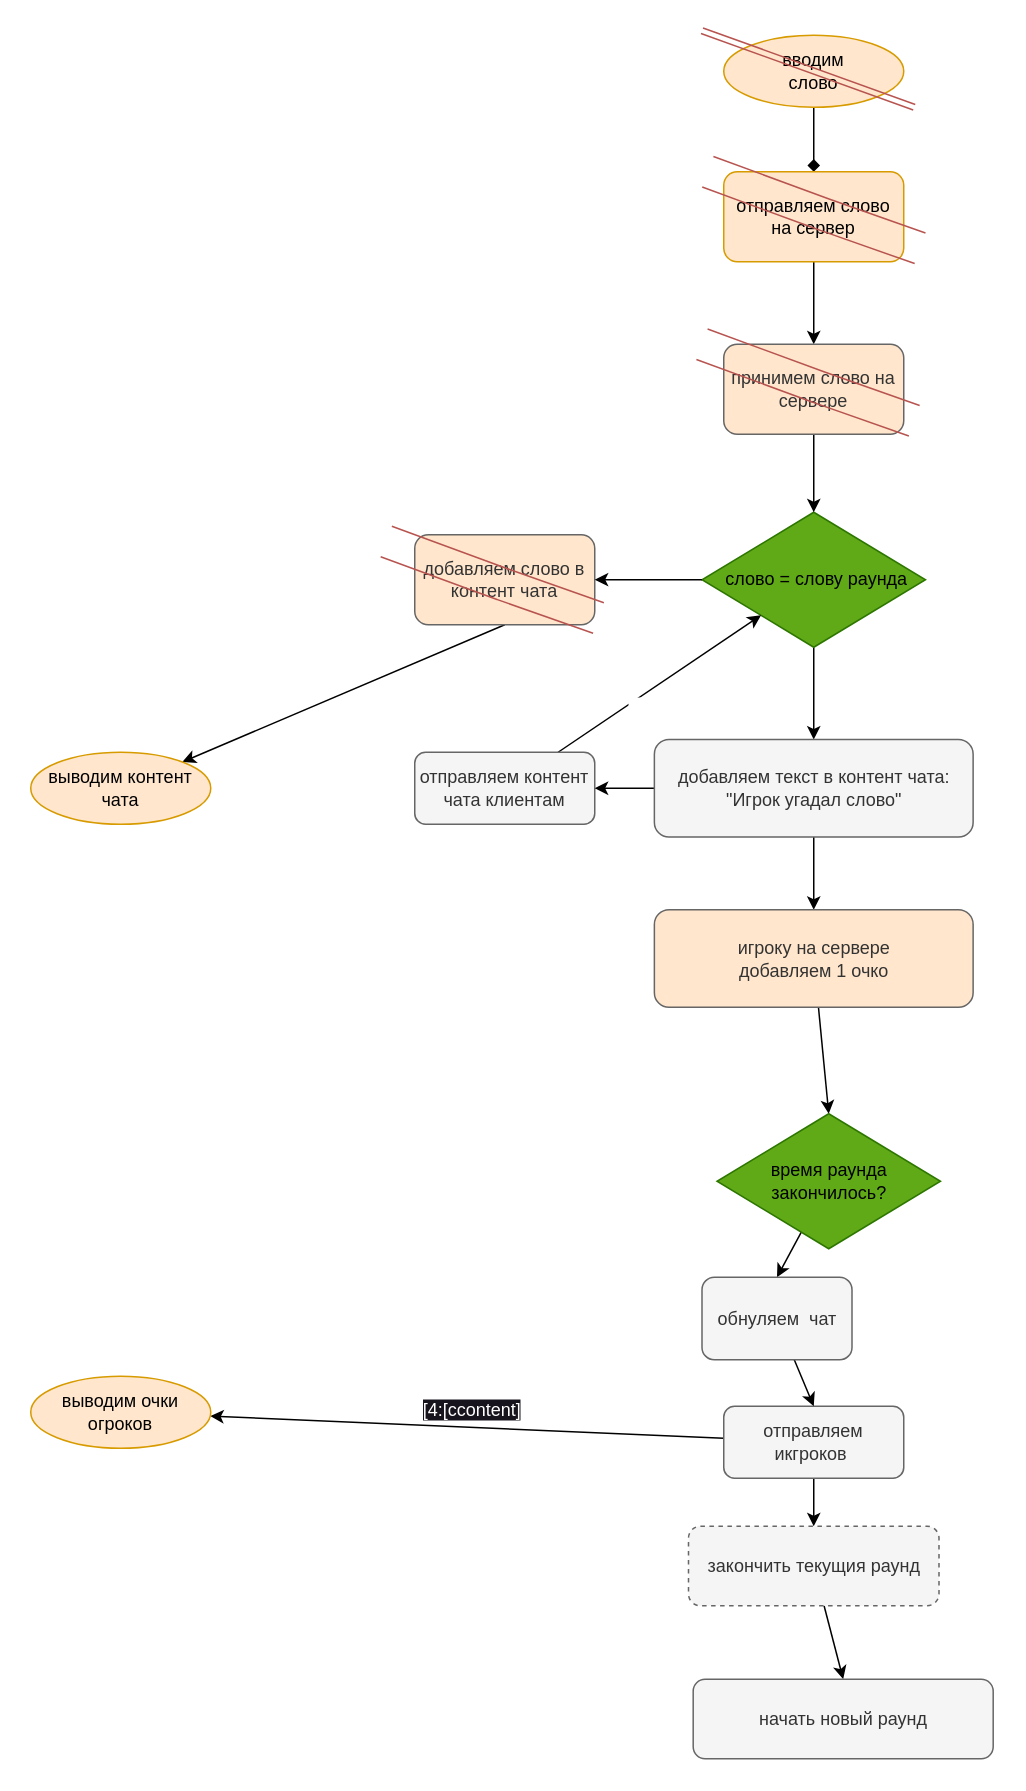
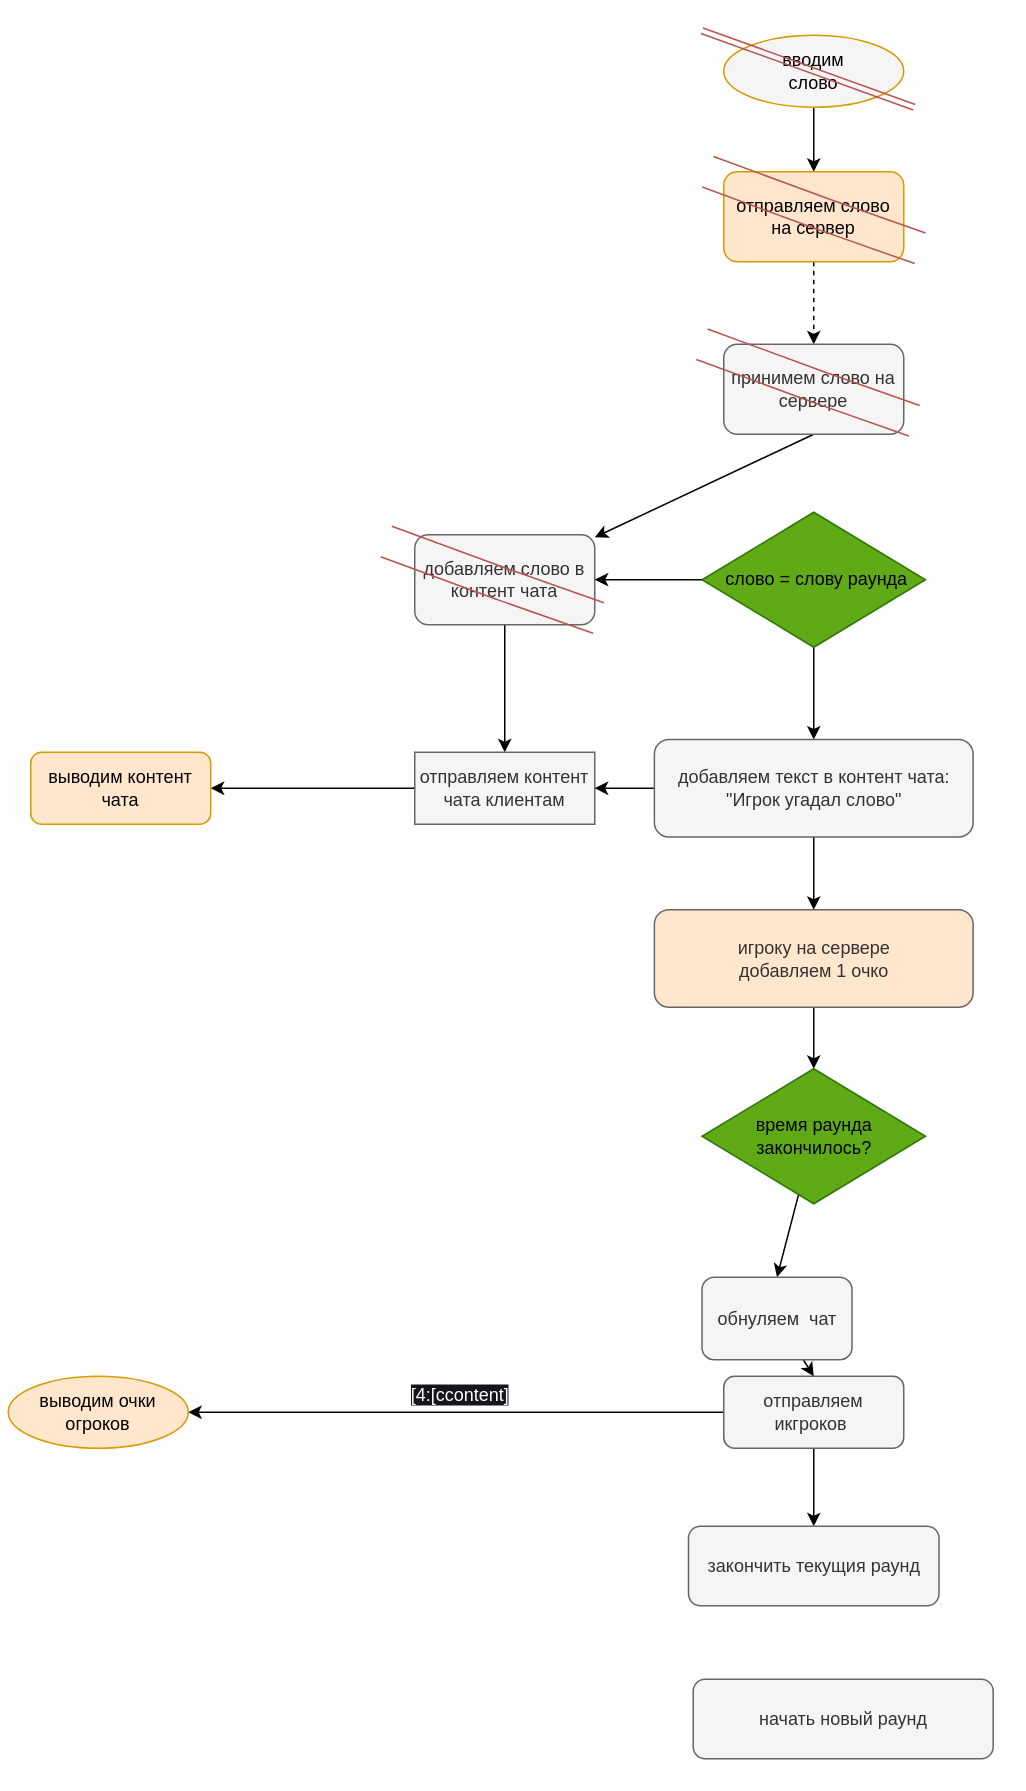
- <mxCell id="3" value="вводим&lt;br&gt;слово" style="ellipse;whiteSpace=wrap;html=1;fillColor=#ffe6cc;strokeColor=#d79b00;fontColor=#000000;" vertex="1" parent="1"><mxGeometry x="482" y="23" width="120" height="48" as="geometry" /></mxCell>
+ <mxCell id="3" value="вводим&lt;br&gt;слово" style="ellipse;whiteSpace=wrap;html=1;fillColor=#f5f5f5;strokeColor=#d79b00;fontColor=#000000;" vertex="1" parent="1"><mxGeometry x="482" y="23" width="120" height="48" as="geometry" /></mxCell>
- <mxCell id="2" style="edgeStyle=none;html=1;fontColor=#000000;endArrow=diamond;" edge="1" parent="1" source="3" target="8"><mxGeometry relative="1" as="geometry" /></mxCell>
+ <mxCell id="2" style="edgeStyle=none;html=1;fontColor=#000000;" edge="1" parent="1" source="3" target="8"><mxGeometry relative="1" as="geometry" /></mxCell>
- <mxCell id="6" style="edgeStyle=none;html=1;entryX=0.5;entryY=0;entryDx=0;entryDy=0;fontFamily=Helvetica;fontSize=12;fontColor=#000000;" edge="1" parent="1" source="8" target="11"><mxGeometry relative="1" as="geometry" /></mxCell>
+ <mxCell id="6" style="edgeStyle=none;html=1;entryX=0.5;entryY=0;entryDx=0;entryDy=0;fontFamily=Helvetica;fontSize=12;fontColor=#000000;dashed=1;" edge="1" parent="1" source="8" target="11"><mxGeometry relative="1" as="geometry" /></mxCell>
- <mxCell id="11" value="принимем слово на сервере" style="rounded=1;whiteSpace=wrap;html=1;fillColor=#ffe6cc;strokeColor=#666666;fontColor=#333333;" vertex="1" parent="1"><mxGeometry x="482" y="229" width="120" height="60" as="geometry" /></mxCell>
+ <mxCell id="11" value="принимем слово на сервере" style="rounded=1;whiteSpace=wrap;html=1;fillColor=#f5f5f5;strokeColor=#666666;fontColor=#333333;" vertex="1" parent="1"><mxGeometry x="482" y="229" width="120" height="60" as="geometry" /></mxCell>
- <mxCell id="10" style="edgeStyle=none;html=1;exitX=0.5;exitY=1;exitDx=0;exitDy=0;fontFamily=Helvetica;fontSize=12;fontColor=#FFFFFF;" edge="1" parent="1" source="11" target="5"><mxGeometry relative="1" as="geometry" /></mxCell>
+ <mxCell id="10" style="edgeStyle=none;html=1;exitX=0.5;exitY=1;exitDx=0;exitDy=0;fontFamily=Helvetica;fontSize=12;fontColor=#FFFFFF;" edge="1" parent="1" source="11" target="13"><mxGeometry relative="1" as="geometry" /></mxCell>
- <mxCell id="13" value="добавляем слово в контент чата" style="rounded=1;whiteSpace=wrap;html=1;fillColor=#ffe6cc;strokeColor=#666666;fontColor=#333333;" vertex="1" parent="1"><mxGeometry x="276" y="356" width="120" height="60" as="geometry" /></mxCell>
+ <mxCell id="13" value="добавляем слово в контент чата" style="rounded=1;whiteSpace=wrap;html=1;fillColor=#f5f5f5;strokeColor=#666666;fontColor=#333333;" vertex="1" parent="1"><mxGeometry x="276" y="356" width="120" height="60" as="geometry" /></mxCell>
- <mxCell id="16" value="[2:[ccontent]" style="edgeStyle=none;html=1;fontFamily=Helvetica;fontSize=12;fontColor=#FFFFFF;" edge="1" parent="1" source="17" target="5"><mxGeometry x="0.01" y="-20" relative="1" as="geometry"><mxPoint as="offset" /></mxGeometry></mxCell>
+ <mxCell id="16" value="[2:[ccontent]" style="edgeStyle=none;html=1;entryX=1;entryY=0.5;entryDx=0;entryDy=0;fontFamily=Helvetica;fontSize=12;fontColor=#FFFFFF;" edge="1" parent="1" source="17" target="18"><mxGeometry x="0.01" y="-20" relative="1" as="geometry"><mxPoint as="offset" /></mxGeometry></mxCell>
- <mxCell id="12" style="edgeStyle=none;html=1;exitX=0.5;exitY=1;exitDx=0;exitDy=0;fontFamily=Helvetica;fontSize=12;fontColor=#FFFFFF;" edge="1" parent="1" source="13" target="18"><mxGeometry relative="1" as="geometry" /></mxCell>
+ <mxCell id="12" style="edgeStyle=none;html=1;exitX=0.5;exitY=1;exitDx=0;exitDy=0;entryX=0.5;entryY=0;entryDx=0;entryDy=0;fontFamily=Helvetica;fontSize=12;fontColor=#FFFFFF;" edge="1" parent="1" source="13" target="17"><mxGeometry relative="1" as="geometry" /></mxCell>
- <mxCell id="18" value="выводим контент чата" style="ellipse;whiteSpace=wrap;html=1;fillColor=#ffe6cc;strokeColor=#d79b00;fontColor=#000000;" vertex="1" parent="1"><mxGeometry x="20" y="501" width="120" height="48" as="geometry" /></mxCell>
+ <mxCell id="18" value="выводим контент чата" style="whiteSpace=wrap;html=1;fillColor=#ffe6cc;strokeColor=#d79b00;fontColor=#000000;rounded=1;" vertex="1" parent="1"><mxGeometry x="20" y="501" width="120" height="48" as="geometry" /></mxCell>
- <mxCell id="17" value="отправляем контент чата клиентам" style="rounded=1;whiteSpace=wrap;html=1;fillColor=#f5f5f5;strokeColor=#666666;fontColor=#333333;" vertex="1" parent="1"><mxGeometry x="276" y="501" width="120" height="48" as="geometry" /></mxCell>
+ <mxCell id="17" value="отправляем контент чата клиентам" style="whiteSpace=wrap;html=1;fillColor=#f5f5f5;strokeColor=#666666;fontColor=#333333;rounded=0;" vertex="1" parent="1"><mxGeometry x="276" y="501" width="120" height="48" as="geometry" /></mxCell>
- <mxCell id="29" value="время раунда закончилось?" style="rhombus;whiteSpace=wrap;html=1;fillColor=#60a917;fontColor=#000000;strokeColor=#2D7600;" vertex="1" parent="1"><mxGeometry x="477.5" y="742" width="149" height="90" as="geometry" /></mxCell>
+ <mxCell id="29" value="время раунда закончилось?" style="rhombus;whiteSpace=wrap;html=1;fillColor=#60a917;fontColor=#000000;strokeColor=#2D7600;" vertex="1" parent="1"><mxGeometry x="467.5" y="712" width="149" height="90" as="geometry" /></mxCell>
- <mxCell id="27" value="выводим очки огроков" style="ellipse;whiteSpace=wrap;html=1;fillColor=#ffe6cc;strokeColor=#d79b00;fontColor=#000000;" vertex="1" parent="1"><mxGeometry x="20" y="917" width="120" height="48" as="geometry" /></mxCell>
+ <mxCell id="27" value="выводим очки огроков" style="ellipse;whiteSpace=wrap;html=1;fillColor=#ffe6cc;strokeColor=#d79b00;fontColor=#000000;" vertex="1" parent="1"><mxGeometry x="5" y="917" width="120" height="48" as="geometry" /></mxCell>
- <mxCell id="26" value="отправляем икгроков&amp;nbsp;" style="rounded=1;whiteSpace=wrap;html=1;fillColor=#f5f5f5;strokeColor=#666666;fontColor=#333333;" vertex="1" parent="1"><mxGeometry x="482" y="937" width="120" height="48" as="geometry" /></mxCell>
+ <mxCell id="26" value="отправляем икгроков&amp;nbsp;" style="rounded=1;whiteSpace=wrap;html=1;fillColor=#f5f5f5;strokeColor=#666666;fontColor=#333333;" vertex="1" parent="1"><mxGeometry x="482" y="917" width="120" height="48" as="geometry" /></mxCell>
- <mxCell id="33" value="закончить текущия раунд" style="rounded=1;whiteSpace=wrap;html=1;fillColor=#f5f5f5;strokeColor=#666666;fontColor=#333333;dashed=1;" vertex="1" parent="1"><mxGeometry x="458.5" y="1017" width="167" height="53" as="geometry" /></mxCell>
+ <mxCell id="33" value="закончить текущия раунд" style="rounded=1;whiteSpace=wrap;html=1;fillColor=#f5f5f5;strokeColor=#666666;fontColor=#333333;" vertex="1" parent="1"><mxGeometry x="458.5" y="1017" width="167" height="53" as="geometry" /></mxCell>
- <mxCell id="32" style="edgeStyle=none;html=1;entryX=0.5;entryY=0;entryDx=0;entryDy=0;fontFamily=Helvetica;fontSize=12;fontColor=#FFFFFF;" edge="1" parent="1" source="33" target="34"><mxGeometry relative="1" as="geometry" /></mxCell>
